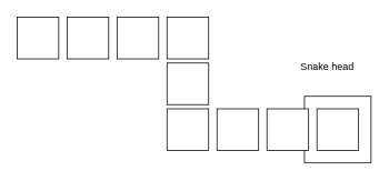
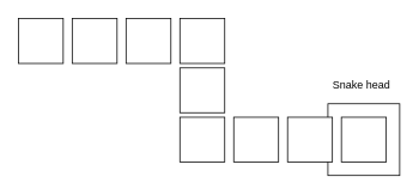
- <mxCell id="12" value="Snake head" style="text;html=1;strokeColor=none;fillColor=none;align=center;verticalAlign=middle;whiteSpace=wrap;rounded=0;" vertex="1" parent="1"><mxGeometry x="355" y="65" width="75" height="30" as="geometry" /></mxCell>
+ <mxCell id="12" value="Snake head" style="text;html=1;strokeColor=none;fillColor=none;align=center;verticalAlign=middle;whiteSpace=wrap;rounded=0;" vertex="1" parent="1"><mxGeometry x="365" y="80" width="75" height="30" as="geometry" /></mxCell>
